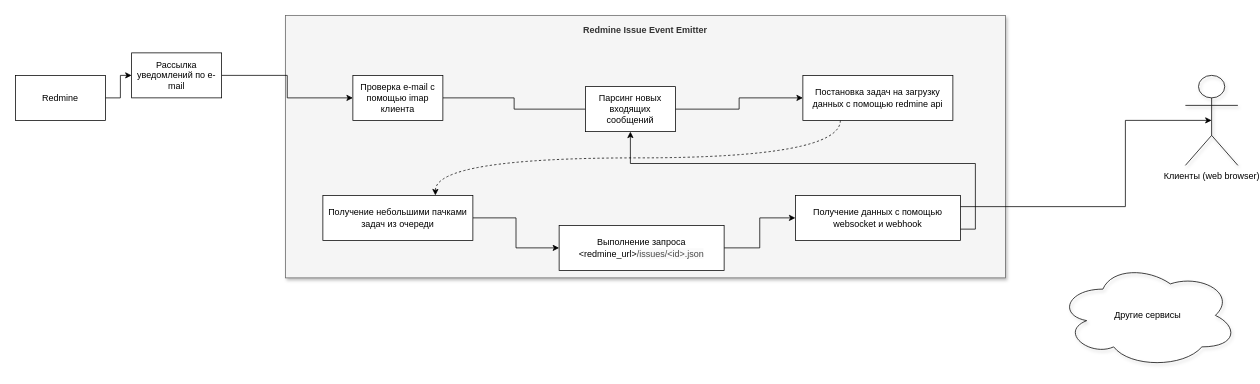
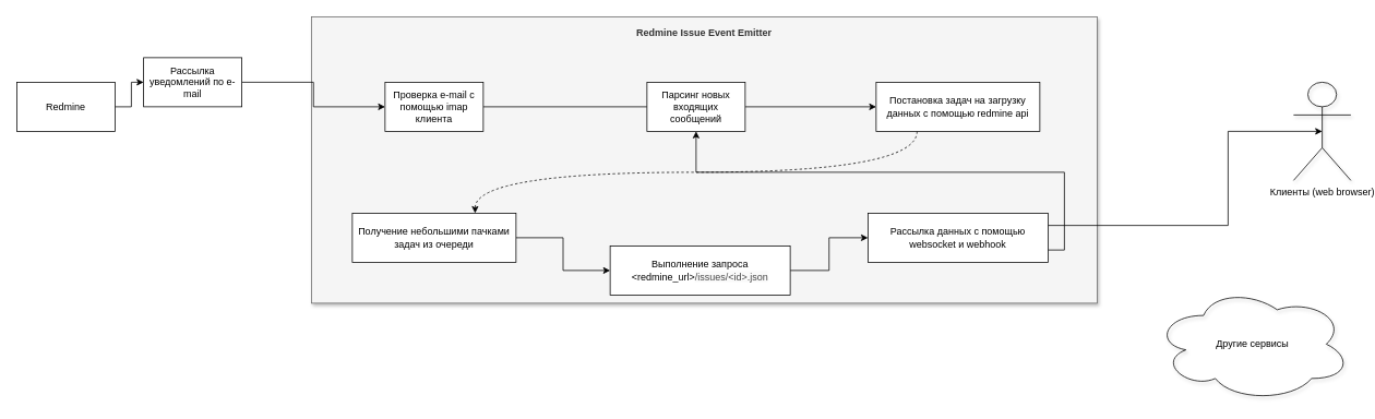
- <mxCell id="10" value="Парсинг новых входящих сообщений" style="whiteSpace=wrap;html=1;rounded=0;" parent="1" vertex="1"><mxGeometry x="780" y="115" width="120" height="60" as="geometry" /></mxCell>
+ <mxCell id="10" value="Парсинг новых входящих сообщений" style="whiteSpace=wrap;html=1;rounded=0;" parent="1" vertex="1"><mxGeometry x="790" y="100" width="120" height="60" as="geometry" /></mxCell>
- <mxCell id="19" value="Получение данных с помощью websocket и webhook" style="whiteSpace=wrap;html=1;rounded=0;" parent="1" vertex="1"><mxGeometry x="1060" y="260" width="220" height="60" as="geometry" /></mxCell>
+ <mxCell id="19" value="Рассылка данных с помощью websocket и webhook" style="whiteSpace=wrap;html=1;rounded=0;" parent="1" vertex="1"><mxGeometry x="1060" y="260" width="220" height="60" as="geometry" /></mxCell>
